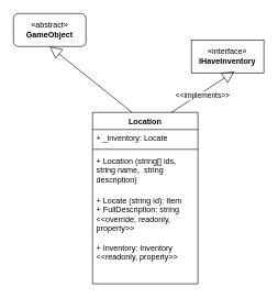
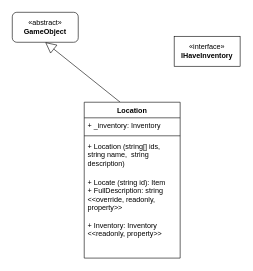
- <mxCell id="10" value="" style="endArrow=block;endSize=16;endFill=0;html=1;rounded=0;entryX=0.595;entryY=0.958;entryDx=0;entryDy=0;exitX=0.75;exitY=0;exitDx=0;exitDy=0;entryPerimeter=0;" edge="1" parent="1" source="4" target="9"><mxGeometry width="160" relative="1" as="geometry"><mxPoint x="210" y="180" as="sourcePoint" /><mxPoint x="85" y="80" as="targetPoint" /></mxGeometry></mxCell>
- <mxCell id="11" value="&amp;lt;&amp;lt;implements&amp;gt;&amp;gt;" style="edgeLabel;html=1;align=center;verticalAlign=middle;resizable=0;points=[];" vertex="1" connectable="0" parent="10"><mxGeometry x="0.256" y="-1" relative="1" as="geometry"><mxPoint x="-14" y="13" as="offset" /></mxGeometry></mxCell>
- <mxCell id="5" value="+ _inventory: Locate" style="text;strokeColor=none;fillColor=none;align=left;verticalAlign=top;spacingLeft=4;spacingRight=4;overflow=hidden;rotatable=0;points=[[0,0.5],[1,0.5]];portConstraint=eastwest;whiteSpace=wrap;html=1;" vertex="1" parent="4"><mxGeometry y="26" width="160" height="26" as="geometry" /></mxCell>
+ <mxCell id="5" value="+ _inventory: Inventory" style="text;strokeColor=none;fillColor=none;align=left;verticalAlign=top;spacingLeft=4;spacingRight=4;overflow=hidden;rotatable=0;points=[[0,0.5],[1,0.5]];portConstraint=eastwest;whiteSpace=wrap;html=1;" vertex="1" parent="4"><mxGeometry y="26" width="160" height="26" as="geometry" /></mxCell>
